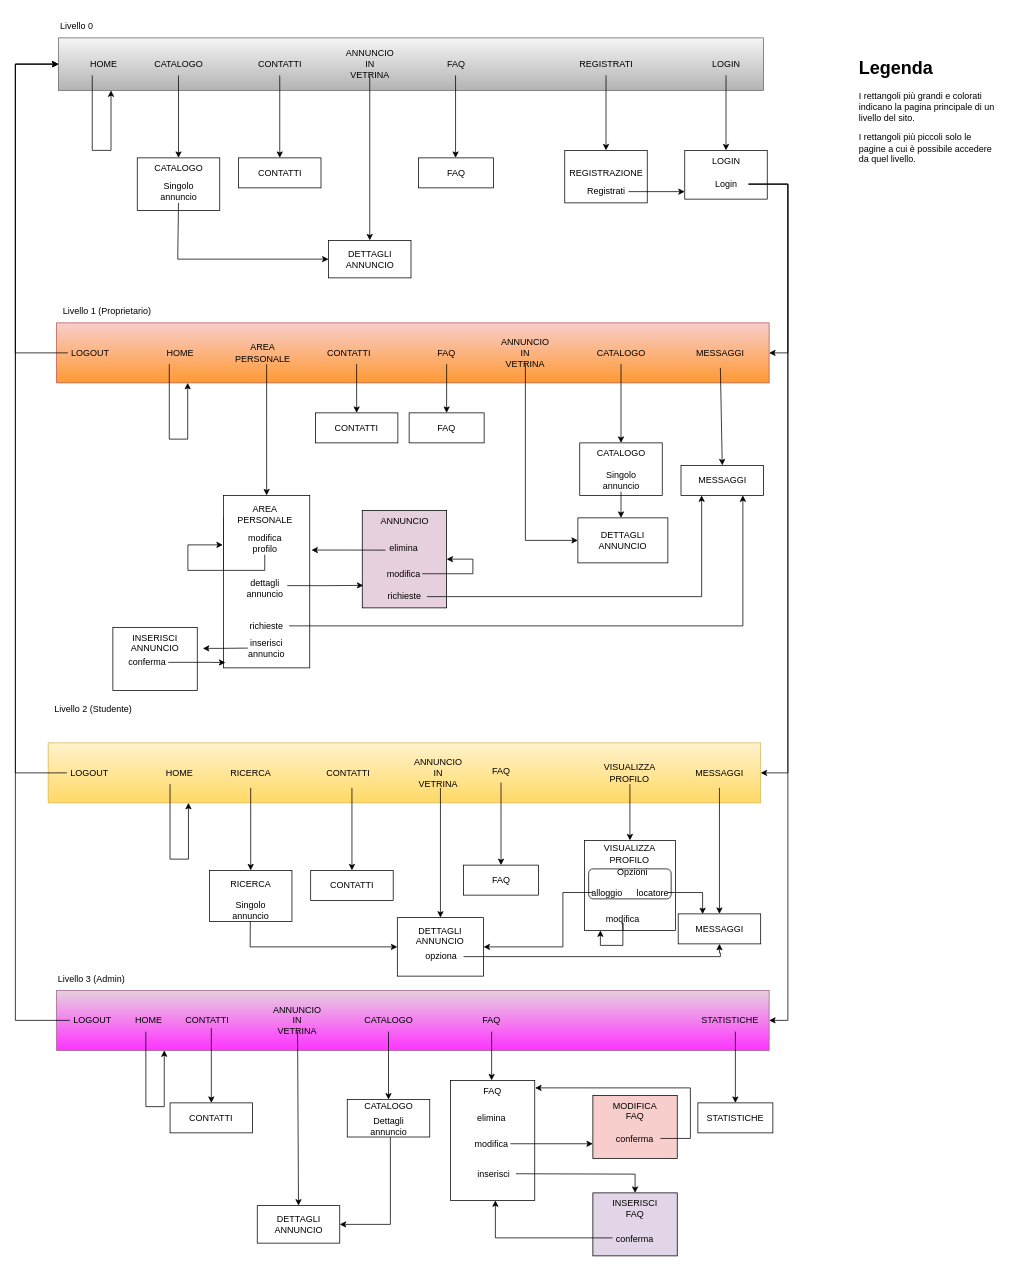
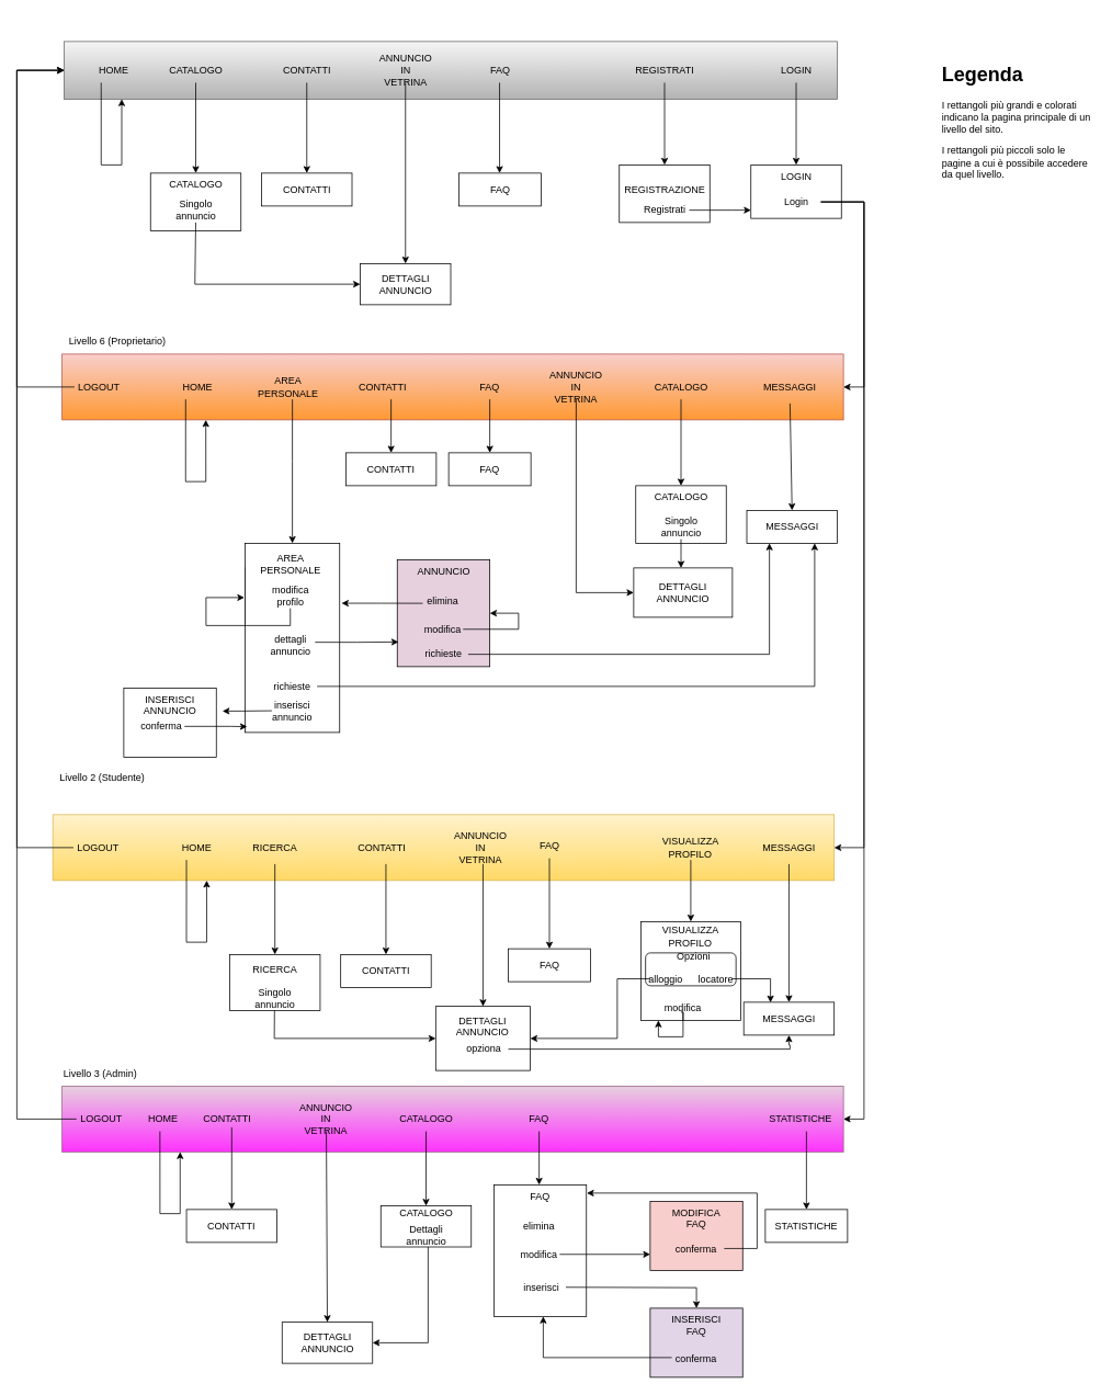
- <mxCell id="25" value="Livello 0&amp;nbsp;" style="text;html=1;strokeColor=none;fillColor=none;align=left;verticalAlign=middle;whiteSpace=wrap;rounded=0;" parent="1" vertex="1"><mxGeometry x="77.5" y="20" width="170" height="30" as="geometry" /></mxCell>
- <mxCell id="50" value="Livello 1 (Proprietario)" style="text;html=1;strokeColor=none;fillColor=none;align=center;verticalAlign=middle;whiteSpace=wrap;rounded=0;" parent="1" vertex="1"><mxGeometry x="75" y="400" width="135" height="30" as="geometry" /></mxCell>
+ <mxCell id="50" value="Livello 6 (Proprietario)" style="text;html=1;strokeColor=none;fillColor=none;align=center;verticalAlign=middle;whiteSpace=wrap;rounded=0;" parent="1" vertex="1"><mxGeometry x="75" y="400" width="135" height="30" as="geometry" /></mxCell>
